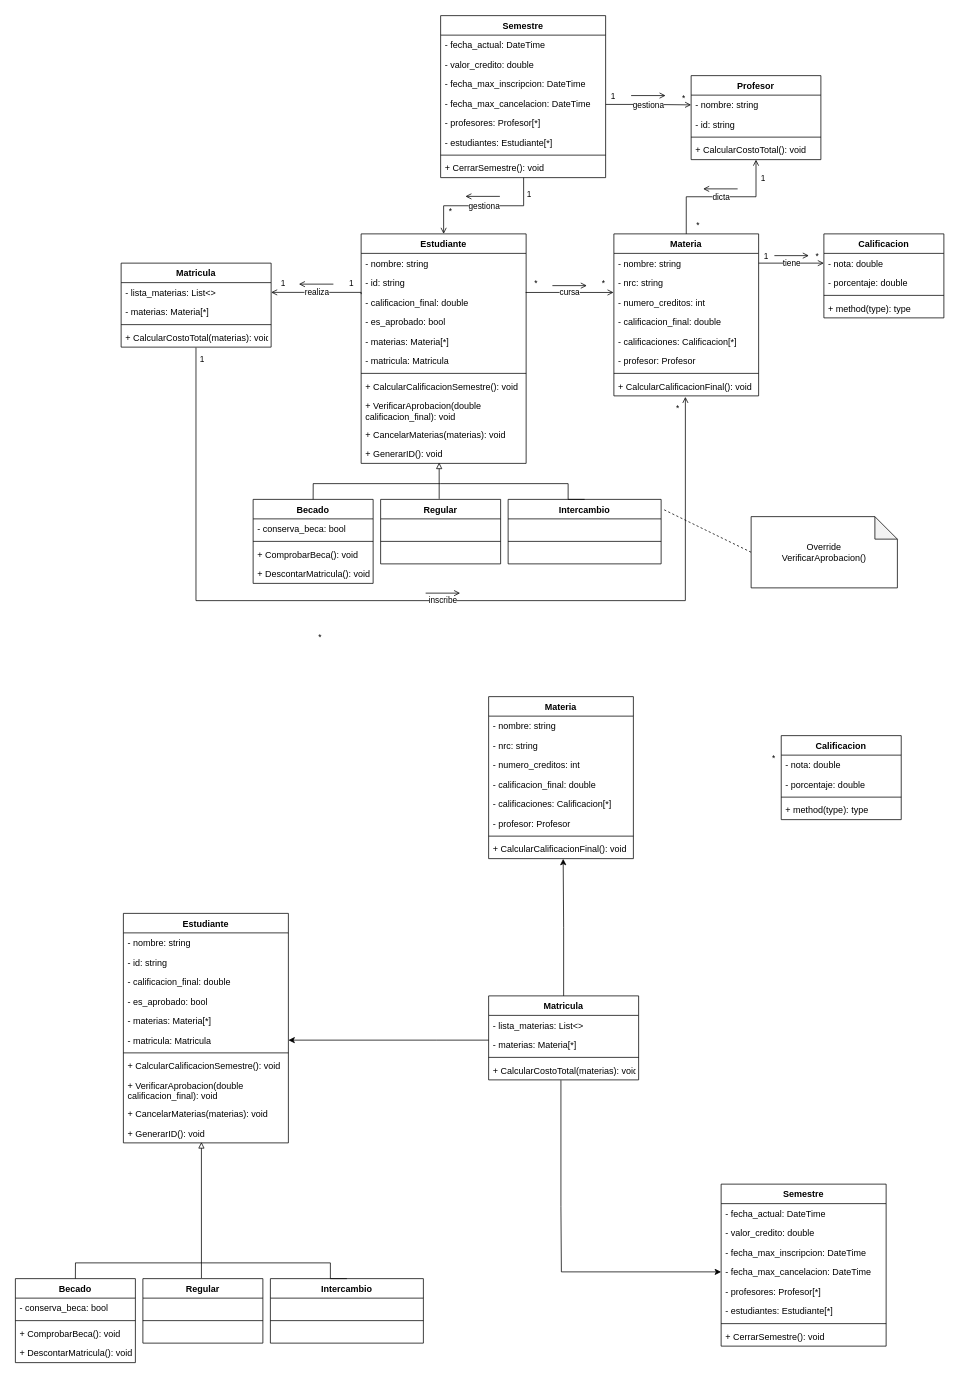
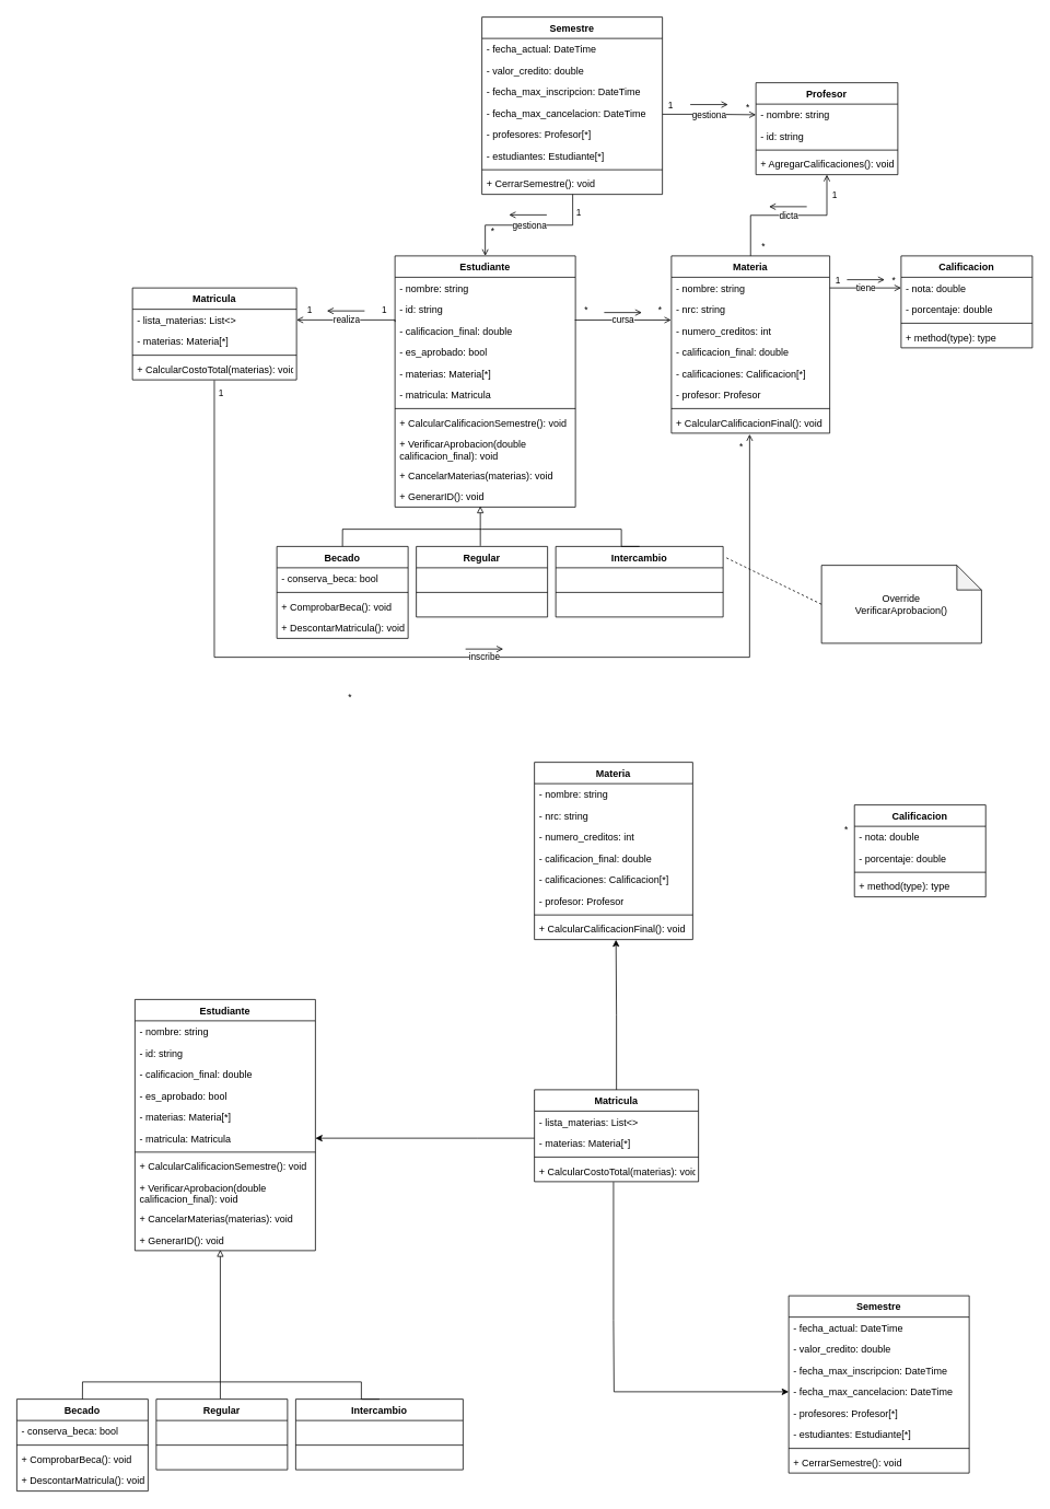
- <mxCell id="55" value="+ CalcularCostoTotal(): void" style="text;strokeColor=none;fillColor=none;align=left;verticalAlign=top;spacingLeft=4;spacingRight=4;overflow=hidden;rotatable=0;points=[[0,0.5],[1,0.5]];portConstraint=eastwest;" parent="51" vertex="1"><mxGeometry y="86" width="173" height="26" as="geometry" /></mxCell>
+ <mxCell id="55" value="+ AgregarCalificaciones(): void" style="text;strokeColor=none;fillColor=none;align=left;verticalAlign=top;spacingLeft=4;spacingRight=4;overflow=hidden;rotatable=0;points=[[0,0.5],[1,0.5]];portConstraint=eastwest;" parent="51" vertex="1"><mxGeometry y="86" width="173" height="26" as="geometry" /></mxCell>
